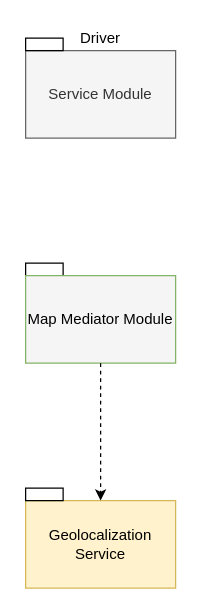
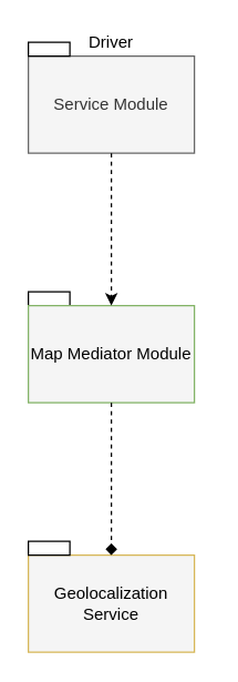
+ <mxCell id="9" value="" style="endArrow=classic;html=1;dashed=1;exitX=0.5;exitY=1;exitDx=0;exitDy=0;entryX=0.5;entryY=0;entryDx=0;entryDy=0;" parent="1" source="6" target="4" edge="1"><mxGeometry width="50" height="50" relative="1" as="geometry"><mxPoint x="10" y="200" as="sourcePoint" /><mxPoint x="60" y="150" as="targetPoint" /></mxGeometry></mxCell>
- <mxCell id="13" value="" style="endArrow=classic;html=1;dashed=1;exitX=0.5;exitY=1;exitDx=0;exitDy=0;entryX=0.5;entryY=0;entryDx=0;entryDy=0;" parent="1" source="4" target="11" edge="1"><mxGeometry width="50" height="50" relative="1" as="geometry"><mxPoint x="50" y="380" as="sourcePoint" /><mxPoint x="100" y="330" as="targetPoint" /></mxGeometry></mxCell>
+ <mxCell id="13" value="" style="endArrow=diamond;html=1;dashed=1;exitX=0.5;exitY=1;exitDx=0;exitDy=0;entryX=0.5;entryY=0;entryDx=0;entryDy=0;" parent="1" source="4" target="11" edge="1"><mxGeometry width="50" height="50" relative="1" as="geometry"><mxPoint x="50" y="380" as="sourcePoint" /><mxPoint x="100" y="330" as="targetPoint" /></mxGeometry></mxCell>
- <mxCell id="11" value="Geolocalization Service" style="rounded=0;whiteSpace=wrap;html=1;fillColor=#fff2cc;strokeColor=#d6b656;" parent="10" vertex="1"><mxGeometry y="10" width="120" height="70" as="geometry" /></mxCell>
+ <mxCell id="11" value="Geolocalization Service" style="rounded=0;whiteSpace=wrap;html=1;fillColor=#f5f5f5;strokeColor=#d6b656;" parent="10" vertex="1"><mxGeometry y="10" width="120" height="70" as="geometry" /></mxCell>
